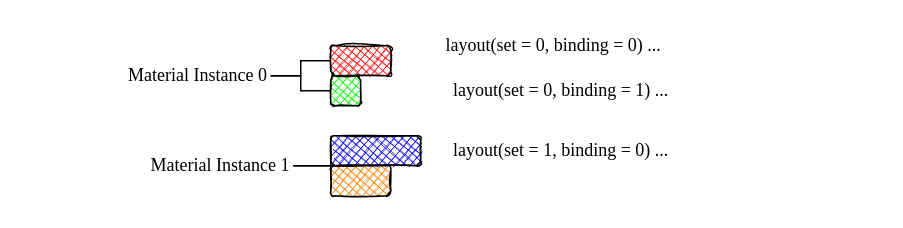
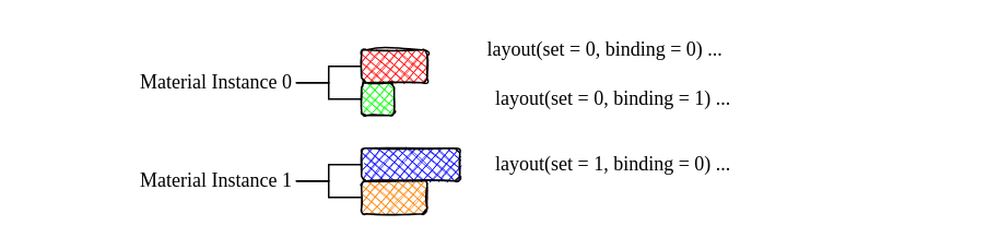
- <mxCell id="13" value="Material Instance 1" style="rounded=0;whiteSpace=wrap;html=1;fontFamily=Lucida Console;align=right;strokeColor=none;fillColor=none;" vertex="1" parent="1"><mxGeometry x="35" y="100" width="160" height="20" as="geometry" /></mxCell>
+ <mxCell id="13" value="Material Instance 1" style="rounded=0;whiteSpace=wrap;html=1;fontFamily=Lucida Console;align=right;strokeColor=none;fillColor=none;" vertex="1" parent="1"><mxGeometry y="100" width="160" height="20" as="geometry" x="20" /></mxCell>
